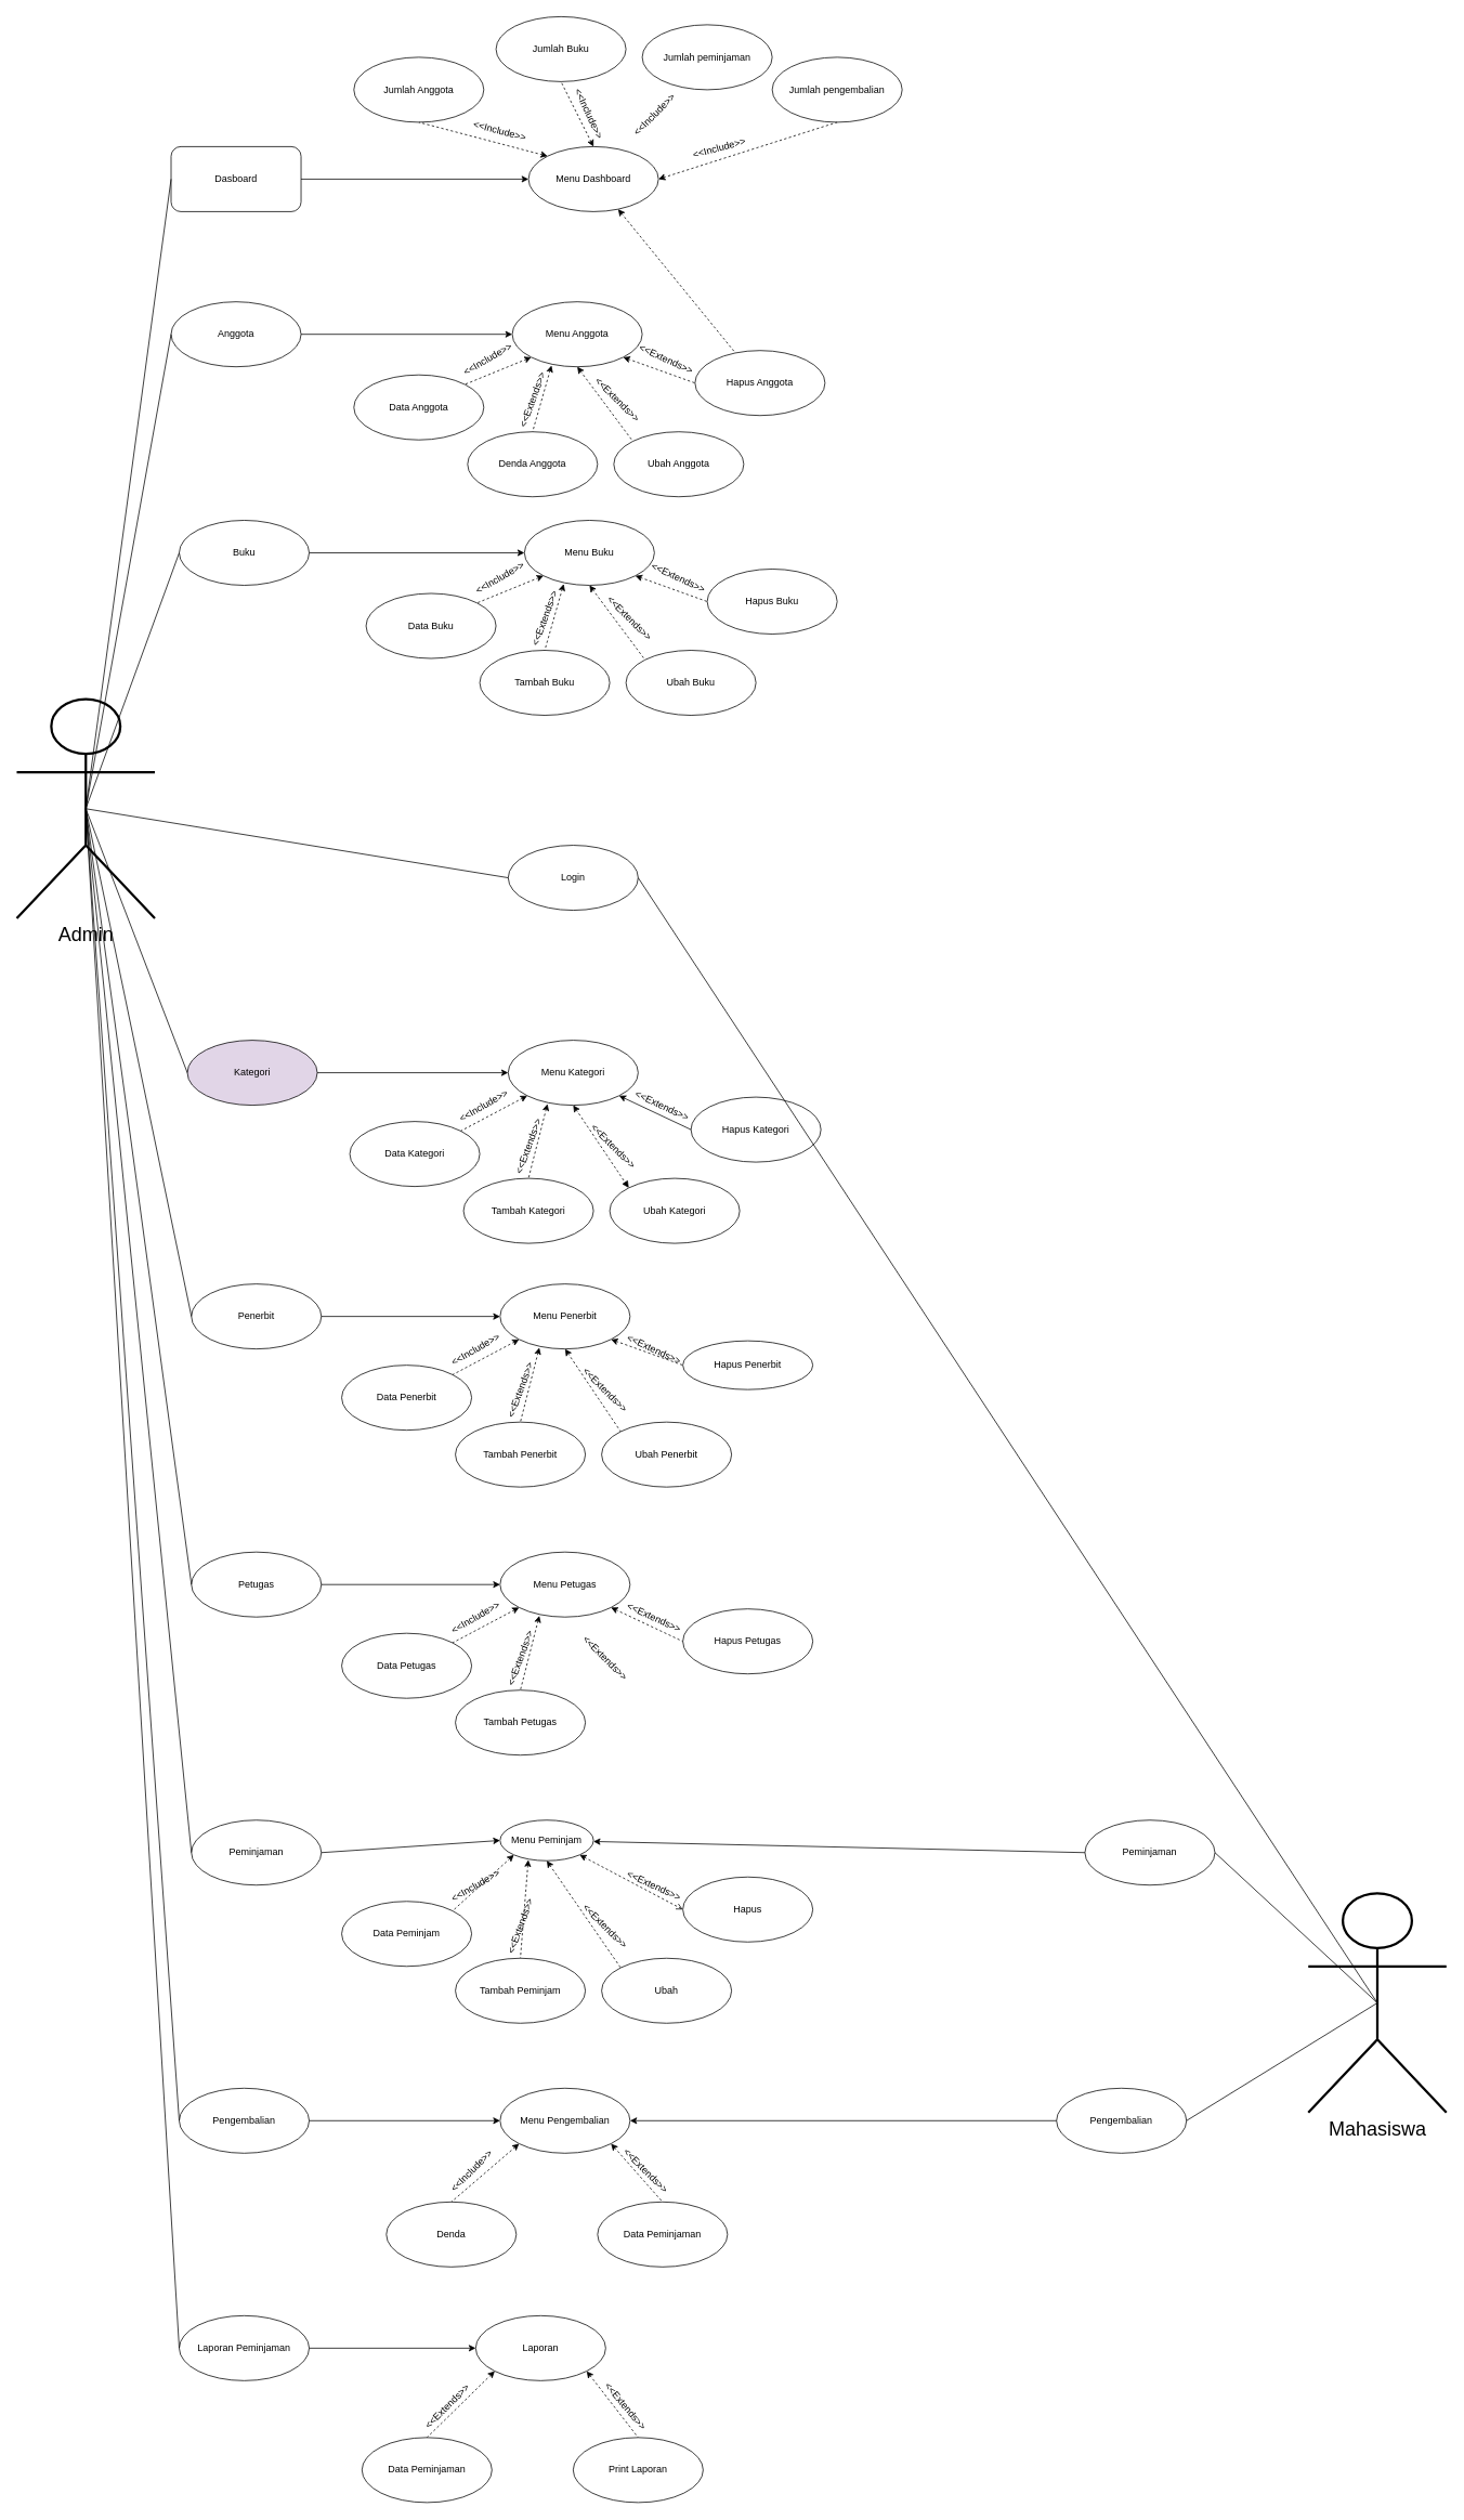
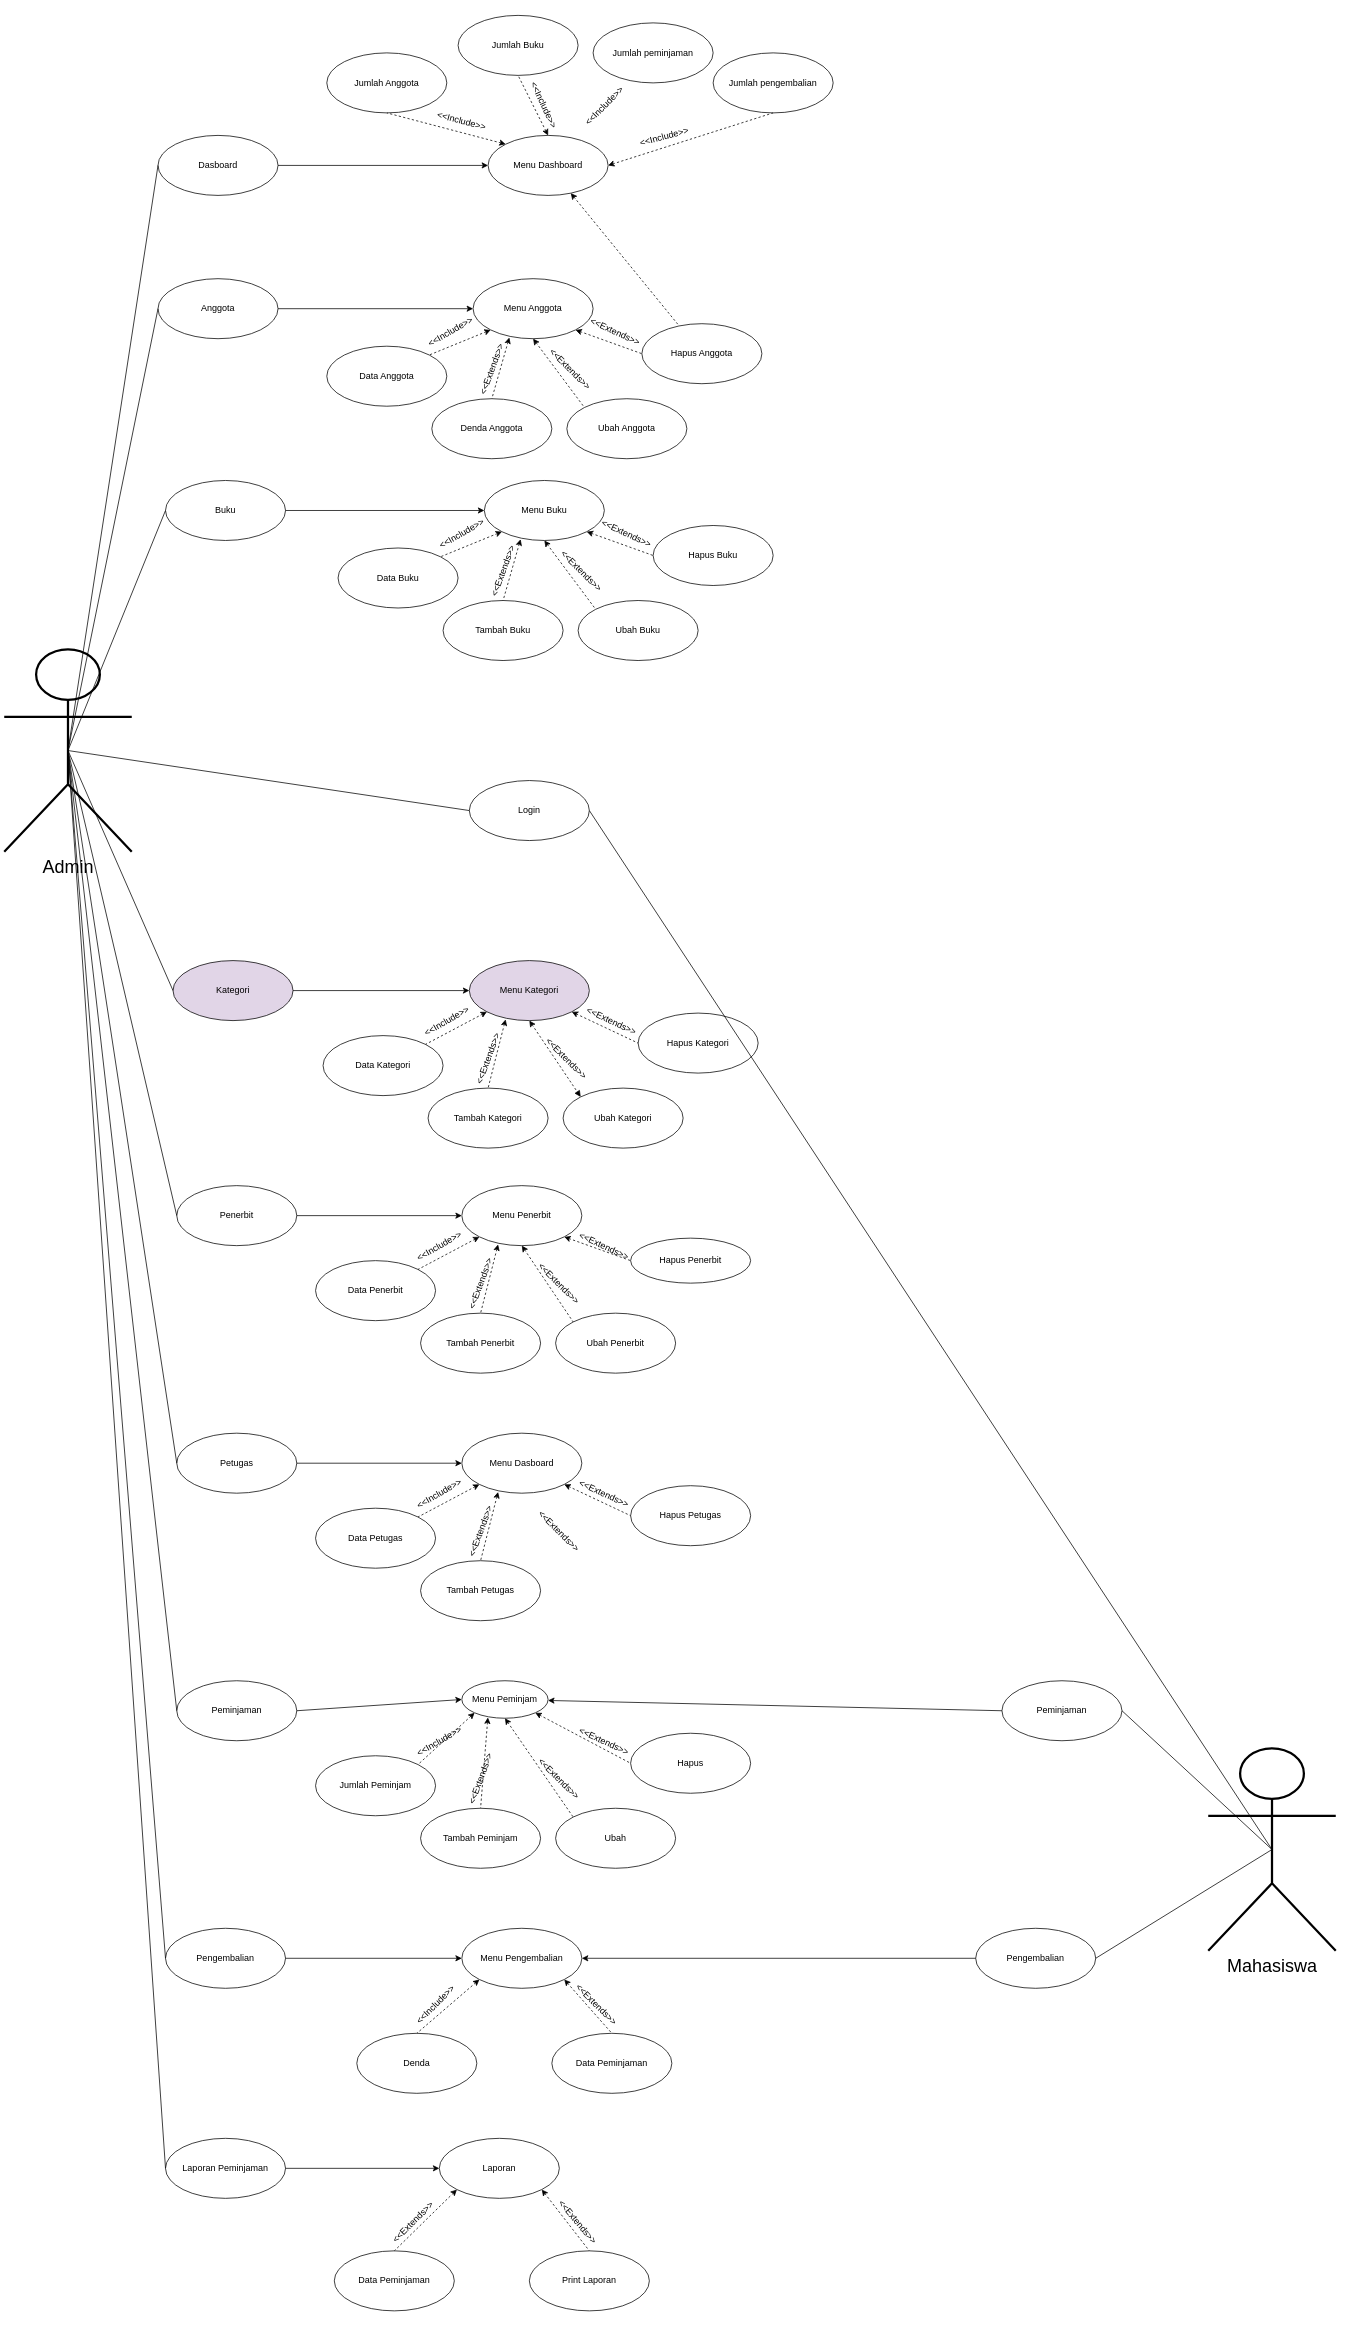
- <mxCell id="4" value="Dasboard" style="whiteSpace=wrap;html=1;rounded=1;" vertex="1" parent="1"><mxGeometry x="210" y="180" width="160" height="80" as="geometry" /></mxCell>
+ <mxCell id="4" value="Dasboard" style="ellipse;whiteSpace=wrap;html=1;" vertex="1" parent="1"><mxGeometry x="210" y="180" width="160" height="80" as="geometry" /></mxCell>
- <mxCell id="2" value="&lt;font style=&quot;font-size: 24px;&quot;&gt;Admin&lt;/font&gt;" style="shape=umlActor;verticalLabelPosition=bottom;verticalAlign=top;html=1;outlineConnect=0;strokeWidth=3;" vertex="1" parent="1"><mxGeometry x="20" y="860" width="170" height="270" as="geometry" /></mxCell>
+ <mxCell id="2" value="&lt;font style=&quot;font-size: 24px;&quot;&gt;Admin&lt;/font&gt;" style="shape=umlActor;verticalLabelPosition=bottom;verticalAlign=top;html=1;outlineConnect=0;strokeWidth=3;" vertex="1" parent="1"><mxGeometry x="5" y="865" width="170" height="270" as="geometry" /></mxCell>
- <mxCell id="65" value="Menu Kategori" style="ellipse;whiteSpace=wrap;html=1;" vertex="1" parent="1"><mxGeometry x="625" y="1280" width="160" height="80" as="geometry" /></mxCell>
+ <mxCell id="65" value="Menu Kategori" style="ellipse;whiteSpace=wrap;html=1;fillColor=#e1d5e7;" vertex="1" parent="1"><mxGeometry x="625" y="1280" width="160" height="80" as="geometry" /></mxCell>
- <mxCell id="73" value="" style="endArrow=none;dashed=0;html=1;rounded=0;entryX=0;entryY=0.5;entryDx=0;entryDy=0;exitX=1;exitY=1;exitDx=0;exitDy=0;startArrow=classic;startFill=1;" edge="1" parent="1" source="65" target="69"><mxGeometry width="50" height="50" relative="1" as="geometry"><mxPoint x="998" y="1290" as="sourcePoint" /><mxPoint x="840" y="1248" as="targetPoint" /></mxGeometry></mxCell>
+ <mxCell id="73" value="" style="endArrow=none;dashed=1;html=1;rounded=0;entryX=0;entryY=0.5;entryDx=0;entryDy=0;exitX=1;exitY=1;exitDx=0;exitDy=0;startArrow=classic;startFill=1;" edge="1" parent="1" source="65" target="69"><mxGeometry width="50" height="50" relative="1" as="geometry"><mxPoint x="998" y="1290" as="sourcePoint" /><mxPoint x="840" y="1248" as="targetPoint" /></mxGeometry></mxCell>
- <mxCell id="93" value="Menu Petugas" style="ellipse;whiteSpace=wrap;html=1;" vertex="1" parent="1"><mxGeometry x="615" y="1910" width="160" height="80" as="geometry" /></mxCell>
+ <mxCell id="93" value="Menu Dasboard" style="ellipse;whiteSpace=wrap;html=1;" vertex="1" parent="1"><mxGeometry x="615" y="1910" width="160" height="80" as="geometry" /></mxCell>
- <mxCell id="113" value="" style="endArrow=open;dashed=1;html=1;rounded=0;entryX=0;entryY=0.5;entryDx=0;entryDy=0;exitX=1;exitY=1;exitDx=0;exitDy=0;startArrow=classic;startFill=1;" edge="1" parent="1" source="105" target="109"><mxGeometry width="50" height="50" relative="1" as="geometry"><mxPoint x="988" y="2250" as="sourcePoint" /><mxPoint x="830" y="2208" as="targetPoint" /></mxGeometry></mxCell>
+ <mxCell id="113" value="" style="endArrow=none;dashed=1;html=1;rounded=0;entryX=0;entryY=0.5;entryDx=0;entryDy=0;exitX=1;exitY=1;exitDx=0;exitDy=0;startArrow=classic;startFill=1;" edge="1" parent="1" source="105" target="109"><mxGeometry width="50" height="50" relative="1" as="geometry"><mxPoint x="988" y="2250" as="sourcePoint" /><mxPoint x="830" y="2208" as="targetPoint" /></mxGeometry></mxCell>
- <mxCell id="106" value="Data Peminjam" style="ellipse;whiteSpace=wrap;html=1;" vertex="1" parent="1"><mxGeometry x="420" y="2340" width="160" height="80" as="geometry" /></mxCell>
+ <mxCell id="106" value="Jumlah Peminjam" style="ellipse;whiteSpace=wrap;html=1;" vertex="1" parent="1"><mxGeometry x="420" y="2340" width="160" height="80" as="geometry" /></mxCell>
